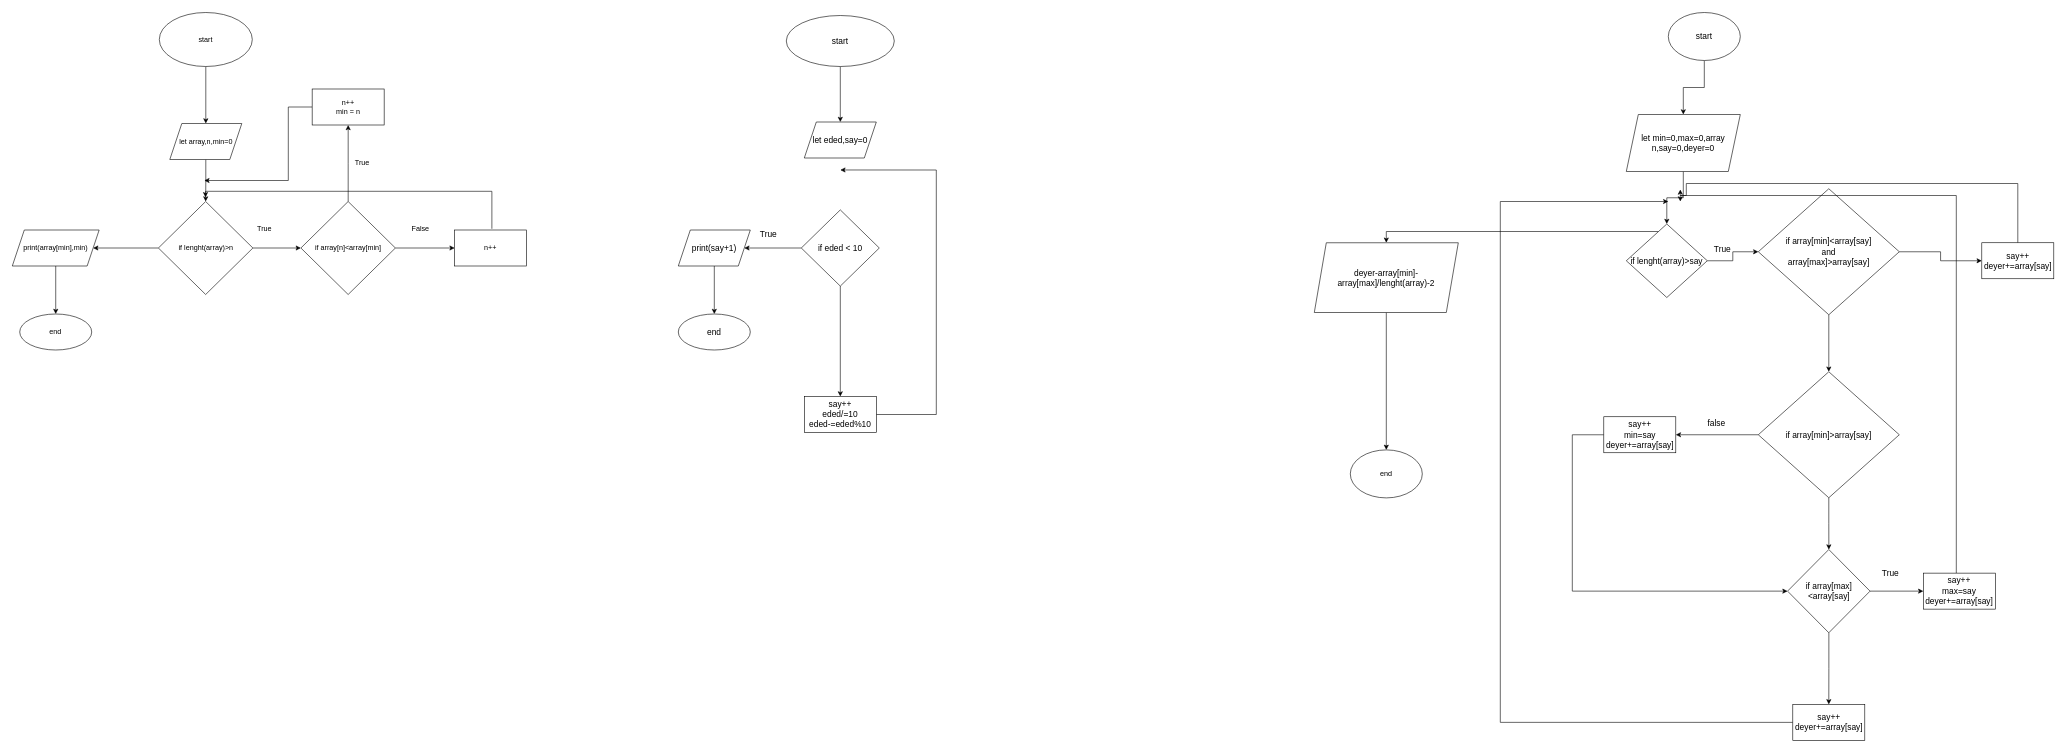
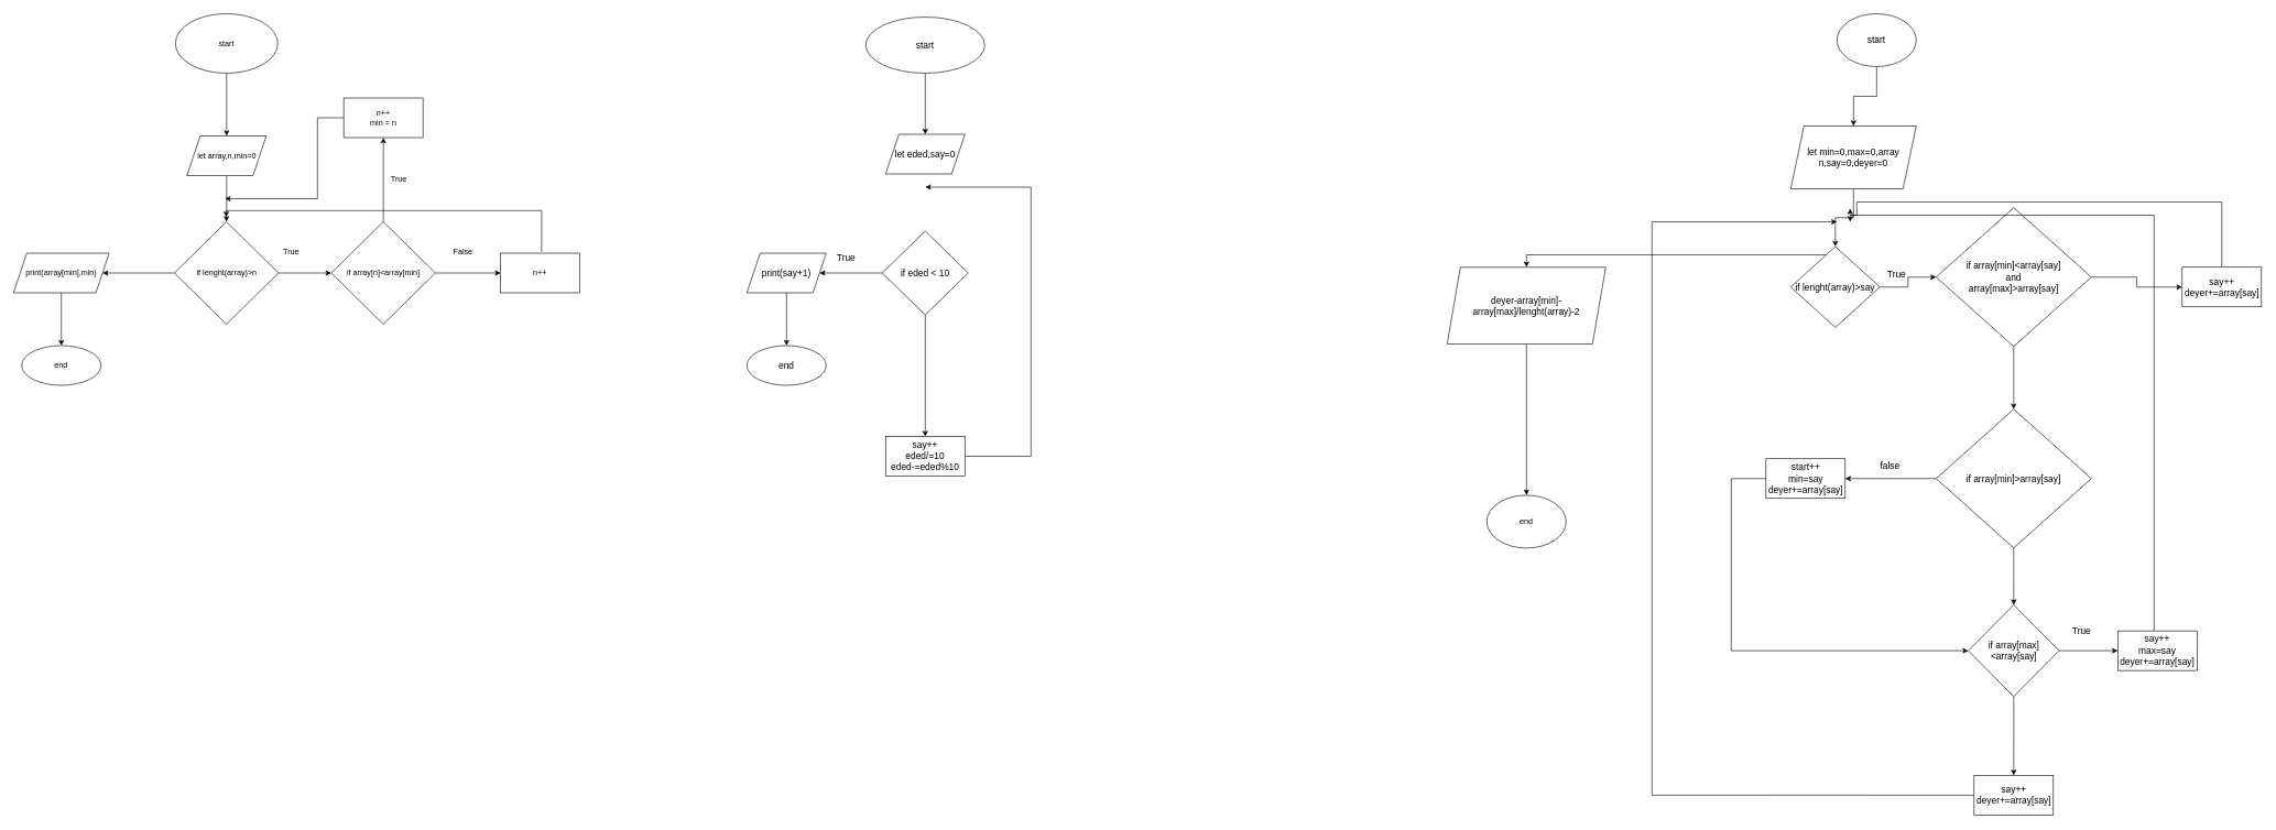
- <mxCell id="50" value="say++&lt;br&gt;min=say&lt;br&gt;deyer+=array[say]" style="whiteSpace=wrap;html=1;fontSize=14;" parent="1" vertex="1"><mxGeometry x="2672.5" y="693.75" width="120" height="60" as="geometry" /></mxCell>
+ <mxCell id="50" value="start++&lt;br&gt;min=say&lt;br&gt;deyer+=array[say]" style="whiteSpace=wrap;html=1;fontSize=14;" parent="1" vertex="1"><mxGeometry x="2672.5" y="693.75" width="120" height="60" as="geometry" /></mxCell>
